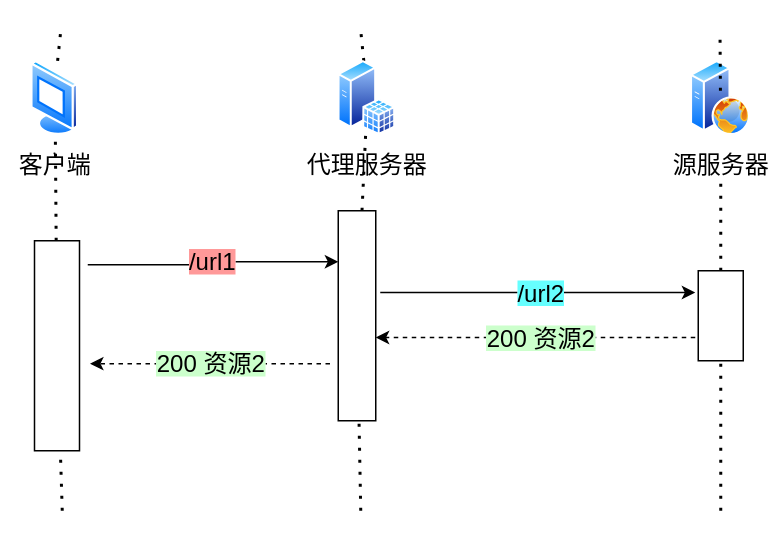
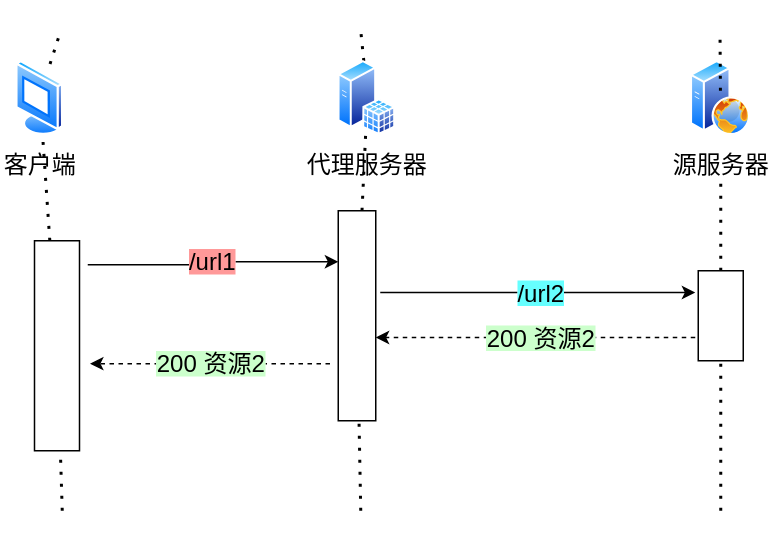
- <mxCell id="17" value="客户端" style="aspect=fixed;perimeter=ellipsePerimeter;html=1;align=center;shadow=0;dashed=0;spacingTop=3;image;image=img/lib/active_directory/vista_terminal.svg;fontSize=16;" vertex="1" parent="1"><mxGeometry x="20" y="40" width="32.5" height="50" as="geometry" /></mxCell>
+ <mxCell id="17" value="客户端" style="aspect=fixed;perimeter=ellipsePerimeter;html=1;align=center;shadow=0;dashed=0;spacingTop=3;image;image=img/lib/active_directory/vista_terminal.svg;fontSize=16;" vertex="1" parent="1"><mxGeometry x="10" y="40" width="32.5" height="50" as="geometry" /></mxCell>
